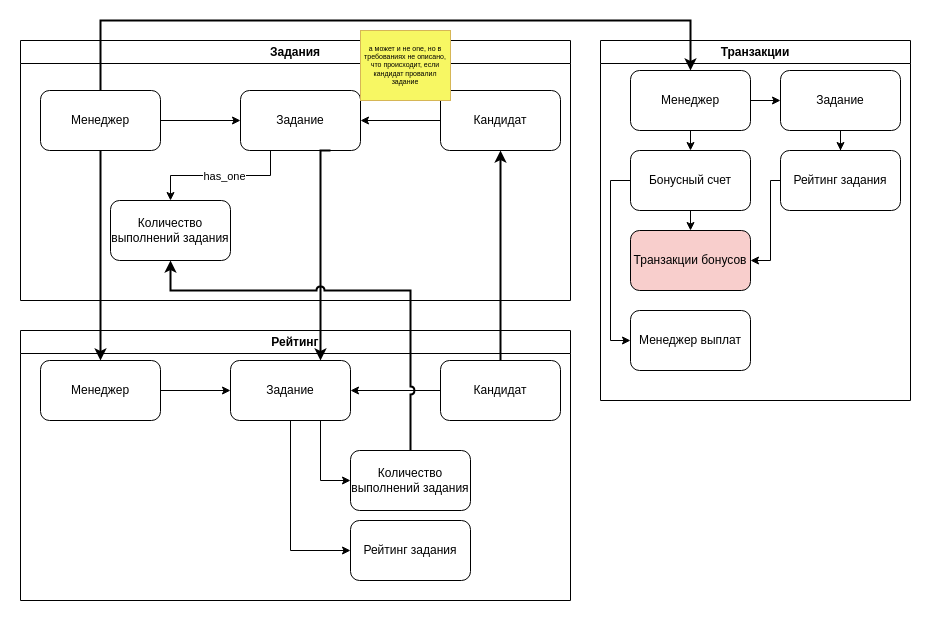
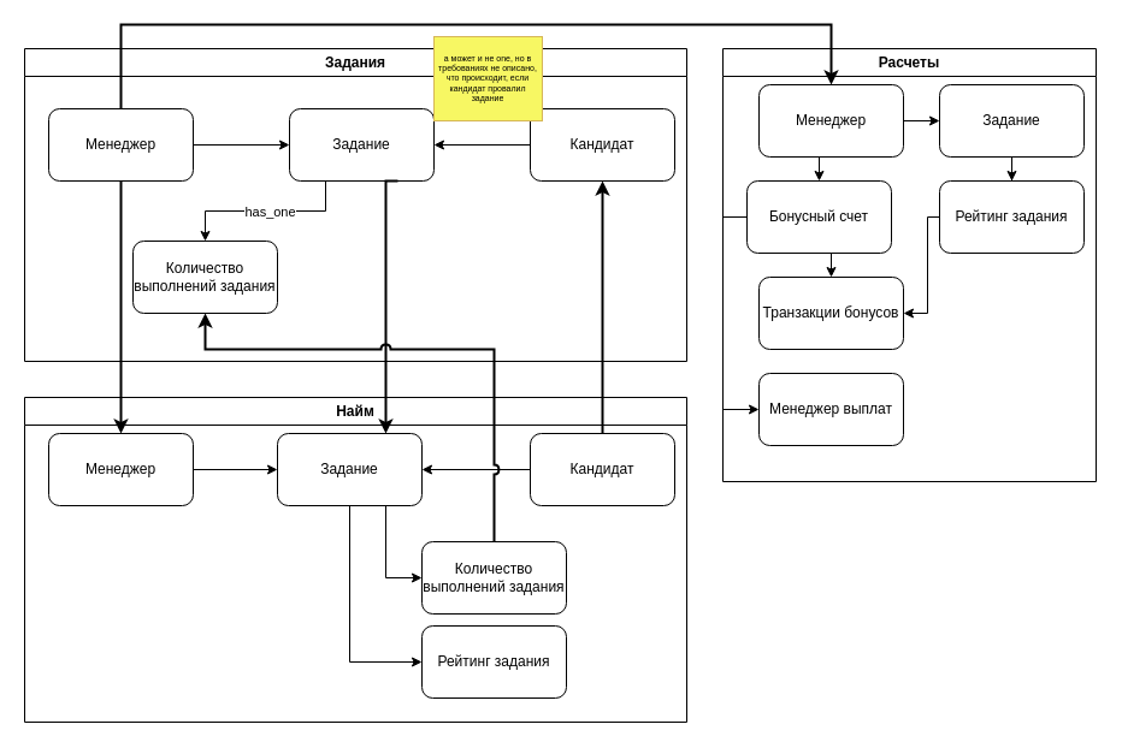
- <mxCell id="2" value="Транзакции" style="swimlane;whiteSpace=wrap;html=1;" vertex="1" parent="1"><mxGeometry x="600" y="40" width="310" height="360" as="geometry" /></mxCell>
+ <mxCell id="2" value="Расчеты" style="swimlane;whiteSpace=wrap;html=1;" vertex="1" parent="1"><mxGeometry x="600" y="40" width="310" height="360" as="geometry" /></mxCell>
- <mxCell id="8" value="Бонусный счет" style="rounded=1;whiteSpace=wrap;html=1;" vertex="1" parent="2"><mxGeometry x="30" y="110" width="120" height="60" as="geometry" /></mxCell>
+ <mxCell id="8" value="Бонусный счет" style="rounded=1;whiteSpace=wrap;html=1;" vertex="1" parent="2"><mxGeometry x="20" y="110" width="120" height="60" as="geometry" /></mxCell>
- <mxCell id="9" value="Транзакции бонусов" style="rounded=1;whiteSpace=wrap;html=1;fillColor=#f8cecc;" vertex="1" parent="2"><mxGeometry x="30" y="190" width="120" height="60" as="geometry" /></mxCell>
+ <mxCell id="9" value="Транзакции бонусов" style="rounded=1;whiteSpace=wrap;html=1;" vertex="1" parent="2"><mxGeometry x="30" y="190" width="120" height="60" as="geometry" /></mxCell>
- <mxCell id="25" value="Рейтинг" style="swimlane;whiteSpace=wrap;html=1;" vertex="1" parent="1"><mxGeometry y="330" width="550" height="270" as="geometry" x="20" /></mxCell>
+ <mxCell id="25" value="Найм" style="swimlane;whiteSpace=wrap;html=1;" vertex="1" parent="1"><mxGeometry y="330" width="550" height="270" as="geometry" x="20" /></mxCell>
